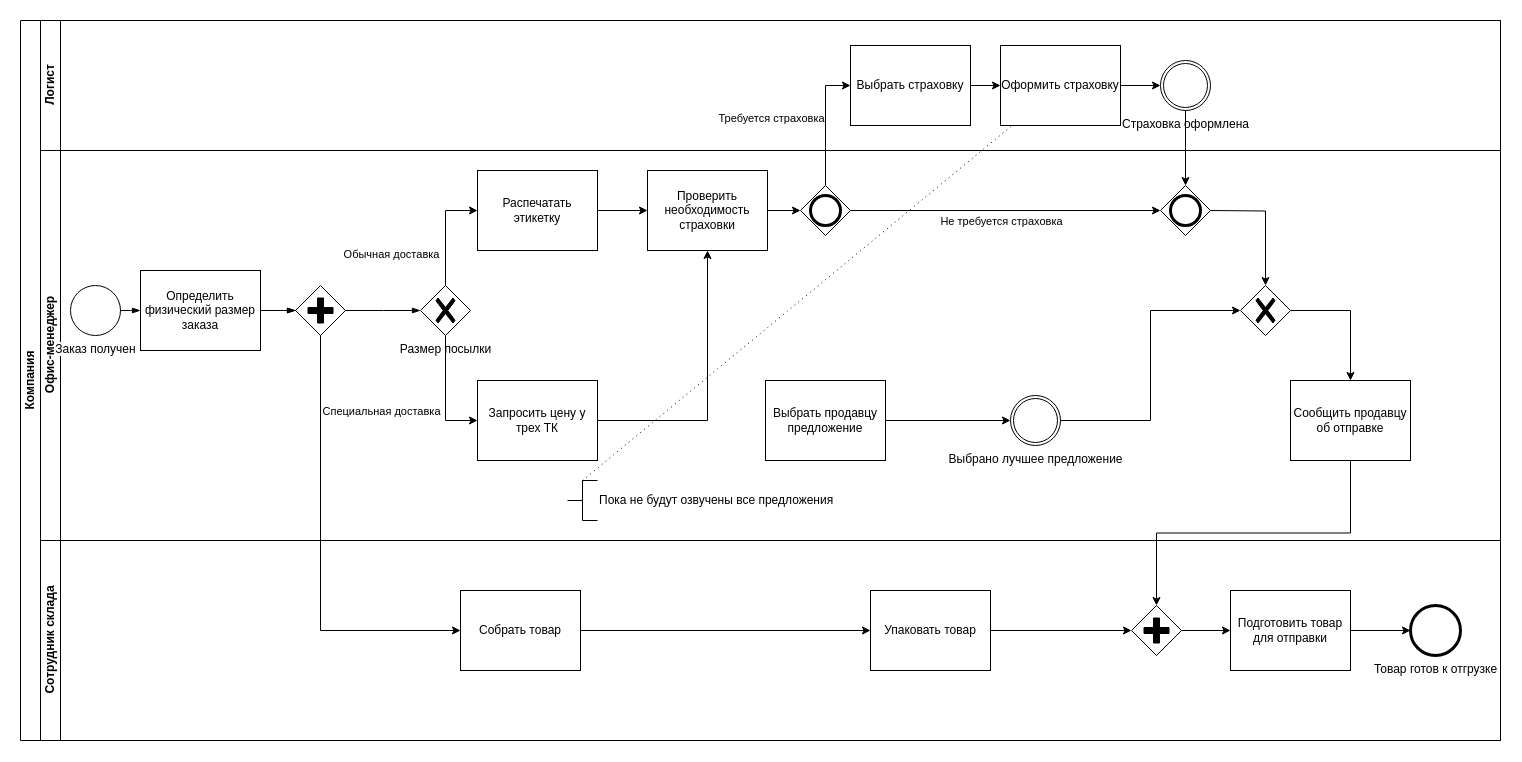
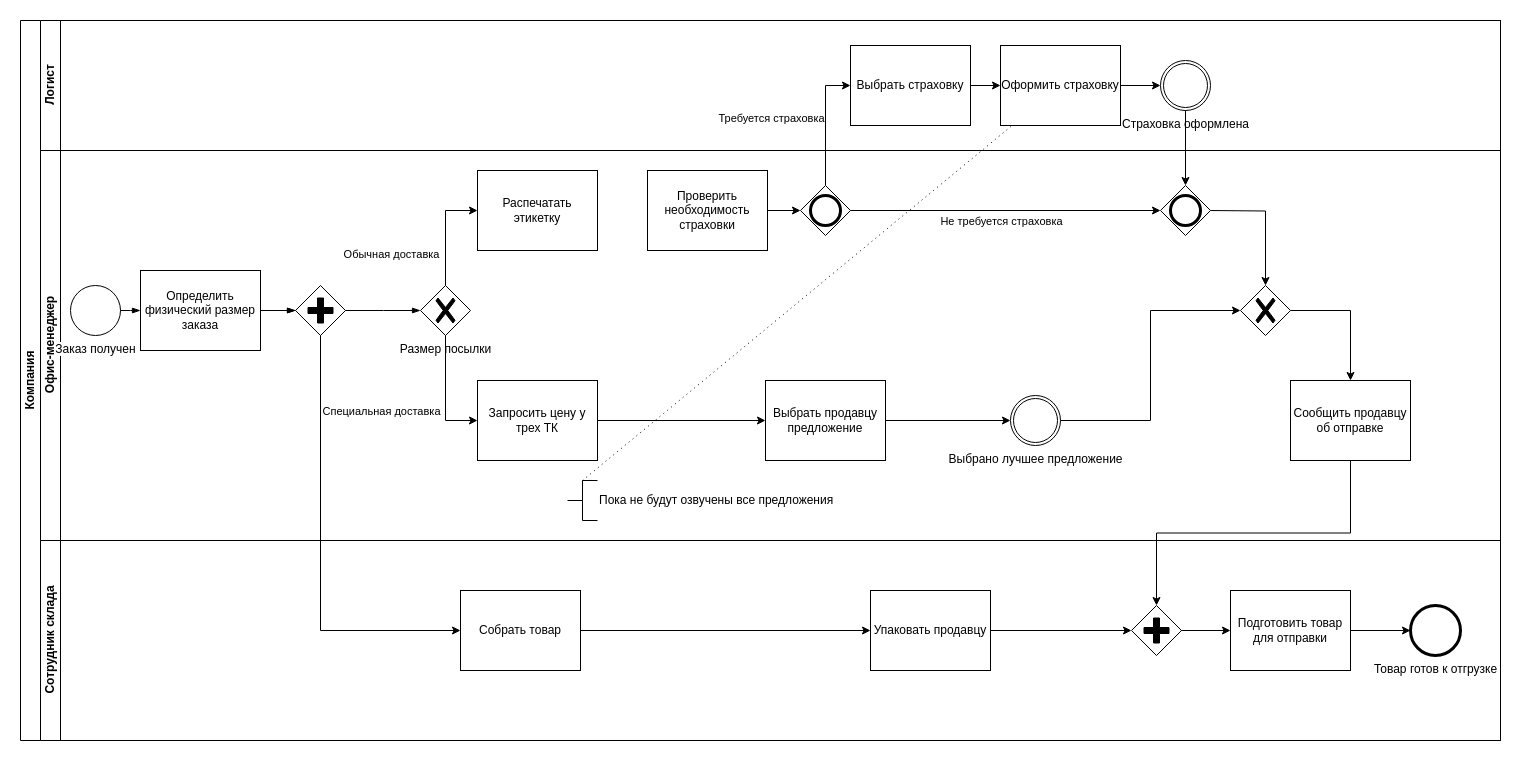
- <mxCell id="15" style="edgeStyle=orthogonalEdgeStyle;rounded=0;orthogonalLoop=1;jettySize=auto;html=1;exitX=1;exitY=0.5;exitDx=0;exitDy=0;exitPerimeter=0;entryX=0;entryY=0.5;entryDx=0;entryDy=0;entryPerimeter=0;" parent="5" source="13" target="14" edge="1"><mxGeometry relative="1" as="geometry" /></mxCell>
- <mxCell id="18" style="edgeStyle=orthogonalEdgeStyle;rounded=0;orthogonalLoop=1;jettySize=auto;html=1;exitX=1;exitY=0.5;exitDx=0;exitDy=0;exitPerimeter=0;" parent="5" source="11" target="14" edge="1"><mxGeometry relative="1" as="geometry" /></mxCell>
+ <mxCell id="18" style="edgeStyle=orthogonalEdgeStyle;rounded=0;orthogonalLoop=1;jettySize=auto;html=1;exitX=1;exitY=0.5;exitDx=0;exitDy=0;exitPerimeter=0;entryX=0;entryY=0.5;entryDx=0;entryDy=0;entryPerimeter=0;" parent="5" source="11" target="12" edge="1"><mxGeometry relative="1" as="geometry" /></mxCell>
- <mxCell id="46" value="Упаковать товар" style="points=[[0.25,0,0],[0.5,0,0],[0.75,0,0],[1,0.25,0],[1,0.5,0],[1,0.75,0],[0.75,1,0],[0.5,1,0],[0.25,1,0],[0,0.75,0],[0,0.5,0],[0,0.25,0]];shape=mxgraph.bpmn.task2;whiteSpace=wrap;rectStyle=rounded;size=10;html=1;container=1;expand=0;collapsible=0;taskMarker=abstract;" parent="44" vertex="1"><mxGeometry x="830" y="50" width="120" height="80" as="geometry" /></mxCell>
+ <mxCell id="46" value="Упаковать продавцу" style="points=[[0.25,0,0],[0.5,0,0],[0.75,0,0],[1,0.25,0],[1,0.5,0],[1,0.75,0],[0.75,1,0],[0.5,1,0],[0.25,1,0],[0,0.75,0],[0,0.5,0],[0,0.25,0]];shape=mxgraph.bpmn.task2;whiteSpace=wrap;rectStyle=rounded;size=10;html=1;container=1;expand=0;collapsible=0;taskMarker=abstract;" parent="44" vertex="1"><mxGeometry x="830" y="50" width="120" height="80" as="geometry" /></mxCell>
